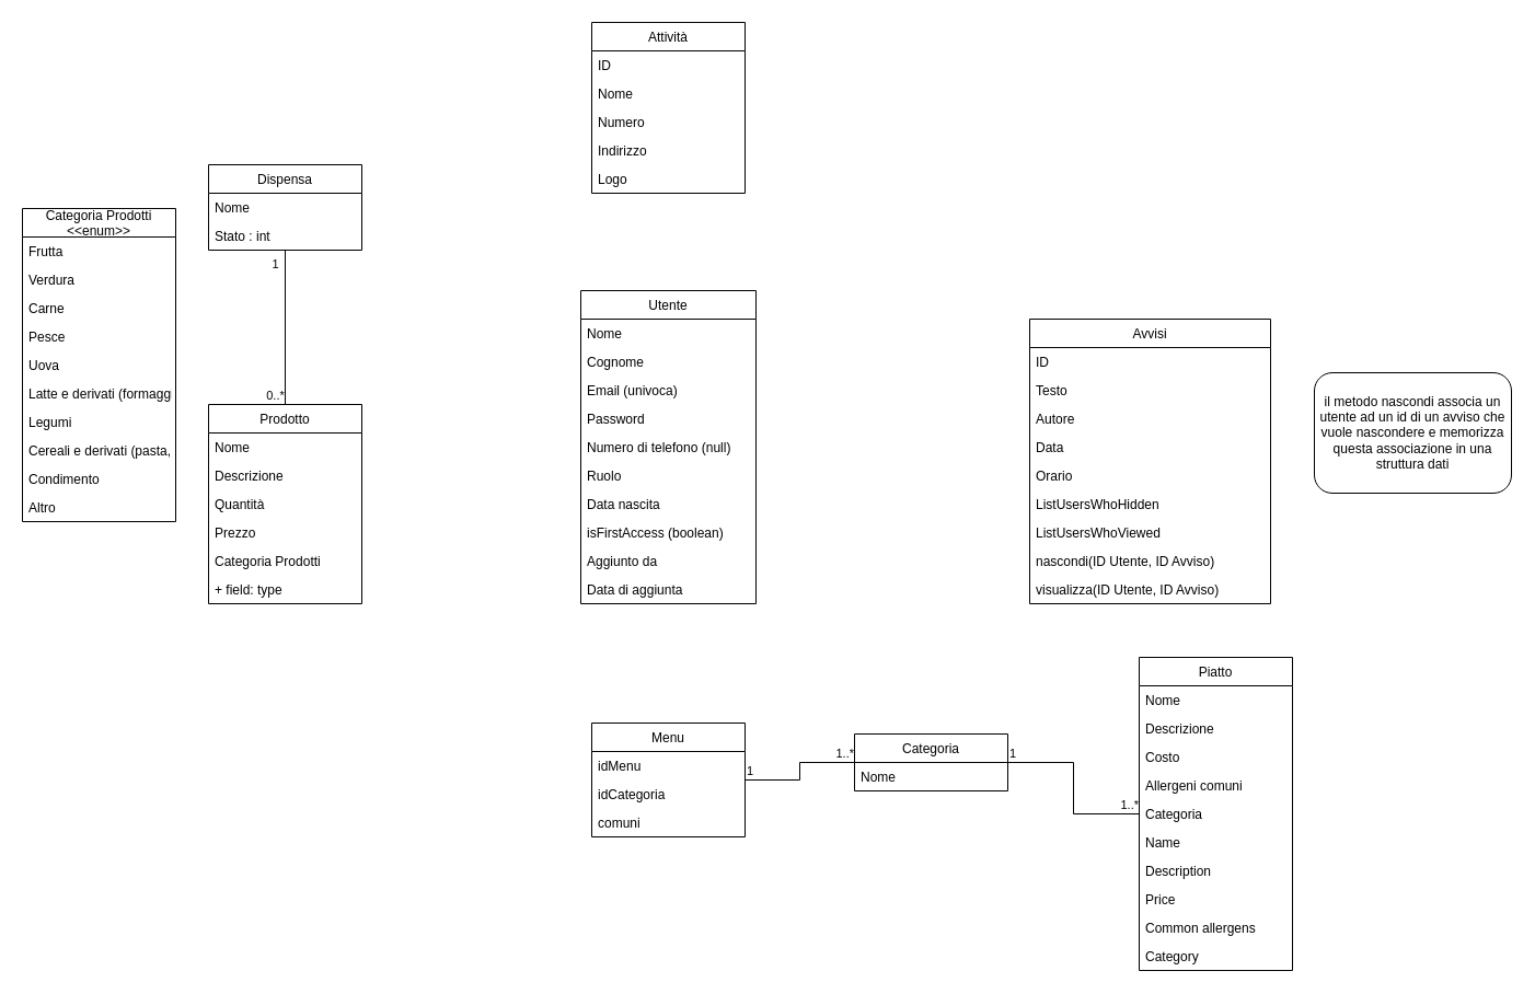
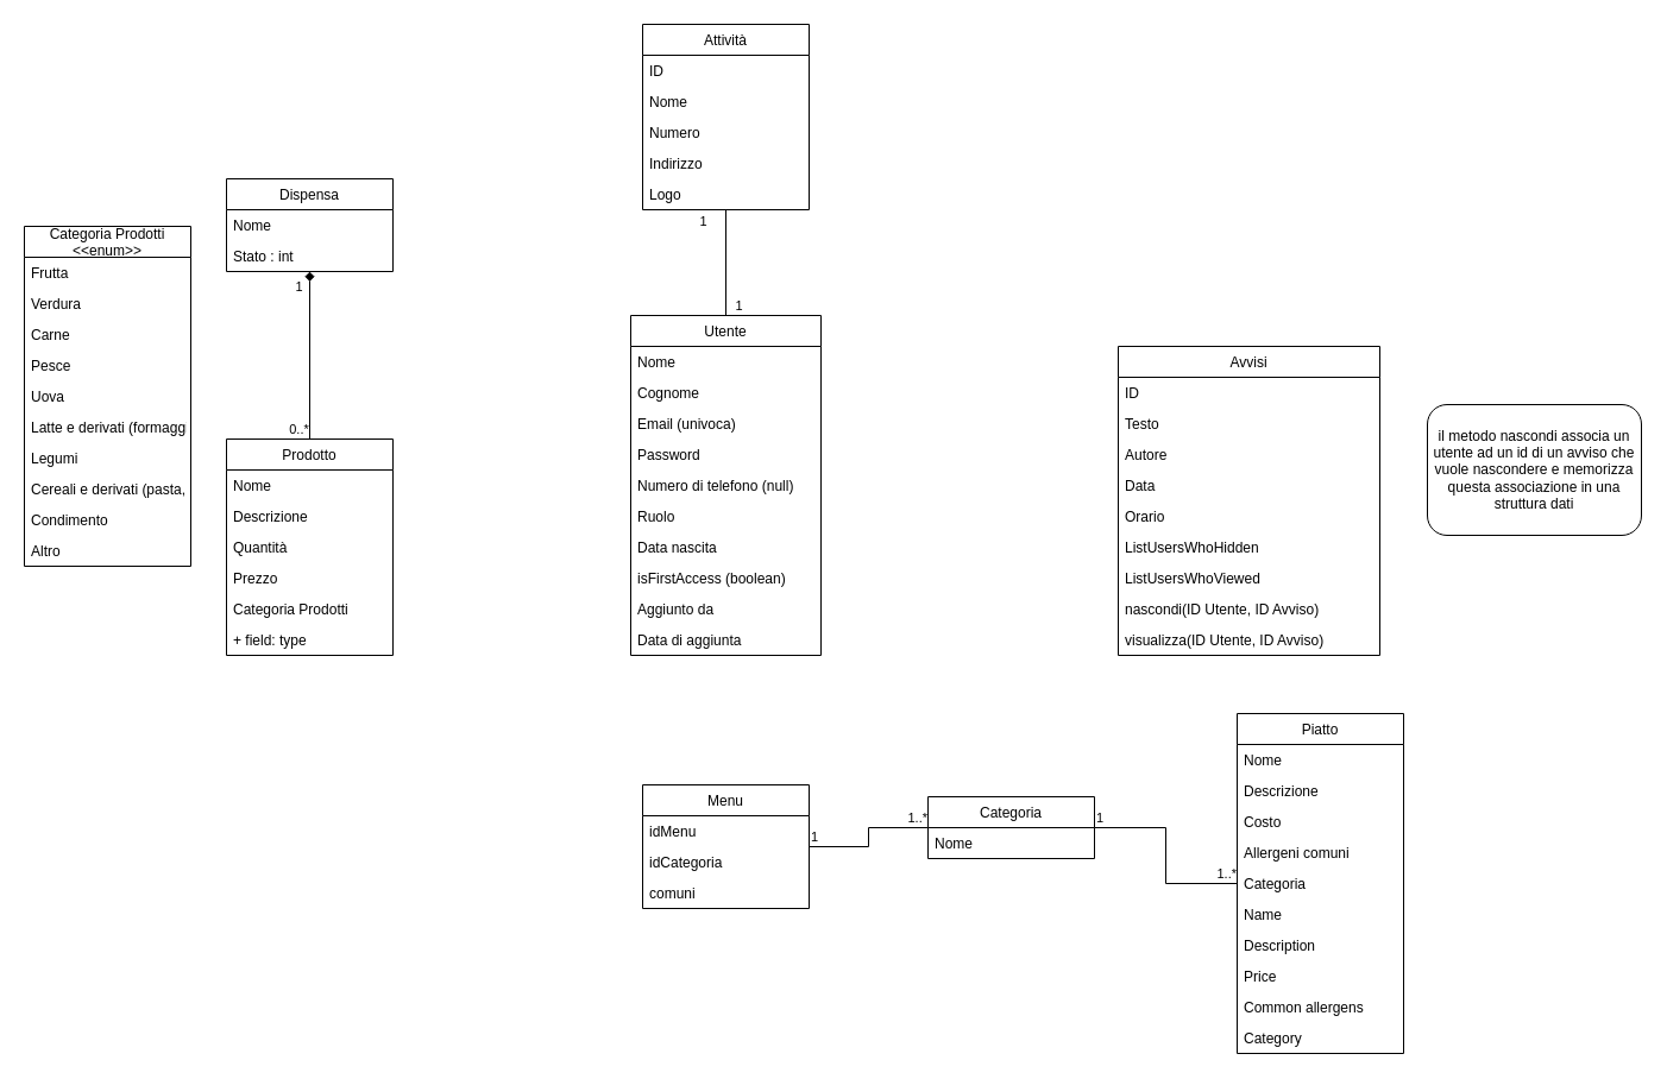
+ <mxCell id="42" value="" style="endArrow=none;html=1;rounded=0;" parent="1" source="2" target="36" edge="1"><mxGeometry width="50" height="50" relative="1" as="geometry"><mxPoint x="700" y="422.596" as="sourcePoint" /><mxPoint x="1020" y="440.979" as="targetPoint" /></mxGeometry></mxCell>
+ <mxCell id="43" value="1" style="edgeLabel;html=1;align=center;verticalAlign=middle;resizable=0;points=[];" parent="42" vertex="1" connectable="0"><mxGeometry x="-0.766" y="1" relative="1" as="geometry"><mxPoint x="11" y="1" as="offset" /></mxGeometry></mxCell>
+ <mxCell id="44" value="1" style="edgeLabel;html=1;align=center;verticalAlign=middle;resizable=0;points=[];" parent="42" vertex="1" connectable="0"><mxGeometry x="0.792" y="-2" relative="1" as="geometry"><mxPoint x="-22" as="offset" /></mxGeometry></mxCell>
- <mxCell id="56" value="" style="endArrow=none;html=1;rounded=0;" parent="1" source="49" target="45" edge="1"><mxGeometry x="-1" y="410" width="50" height="50" relative="1" as="geometry"><mxPoint x="620" y="275" as="sourcePoint" /><mxPoint x="620" y="190" as="targetPoint" /><mxPoint y="15" as="offset" /></mxGeometry></mxCell>
+ <mxCell id="56" value="" style="endArrow=diamond;html=1;rounded=0;" parent="1" source="49" target="45" edge="1"><mxGeometry x="-1" y="410" width="50" height="50" relative="1" as="geometry"><mxPoint x="620" y="275" as="sourcePoint" /><mxPoint x="620" y="190" as="targetPoint" /><mxPoint y="15" as="offset" /></mxGeometry></mxCell>
